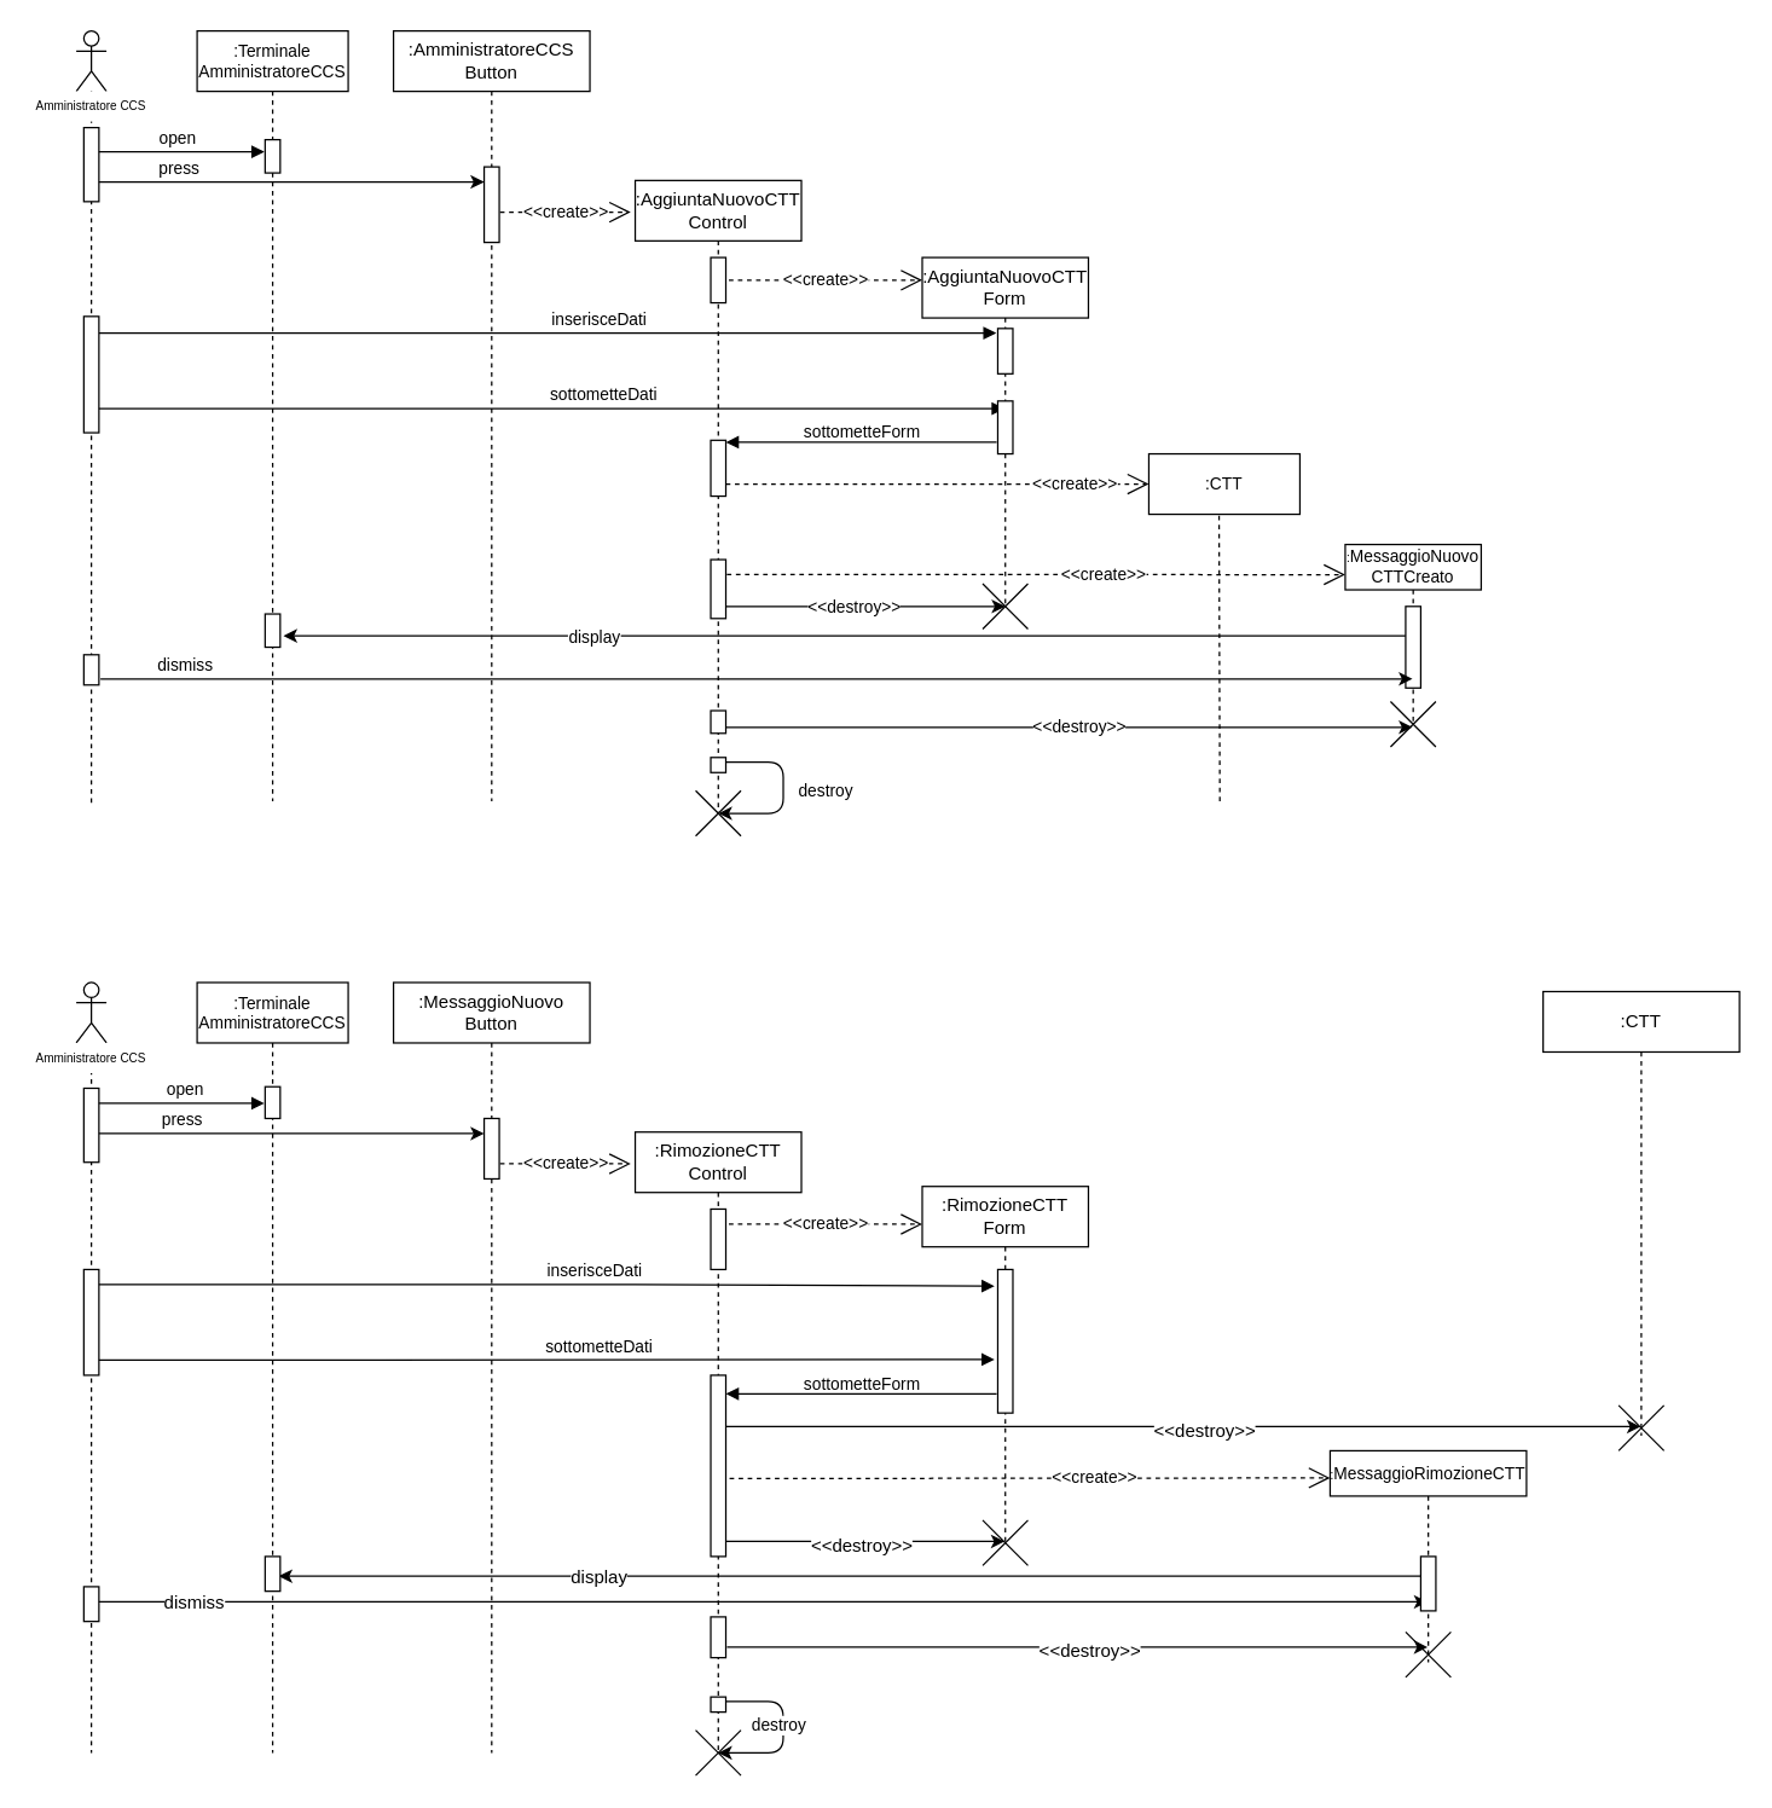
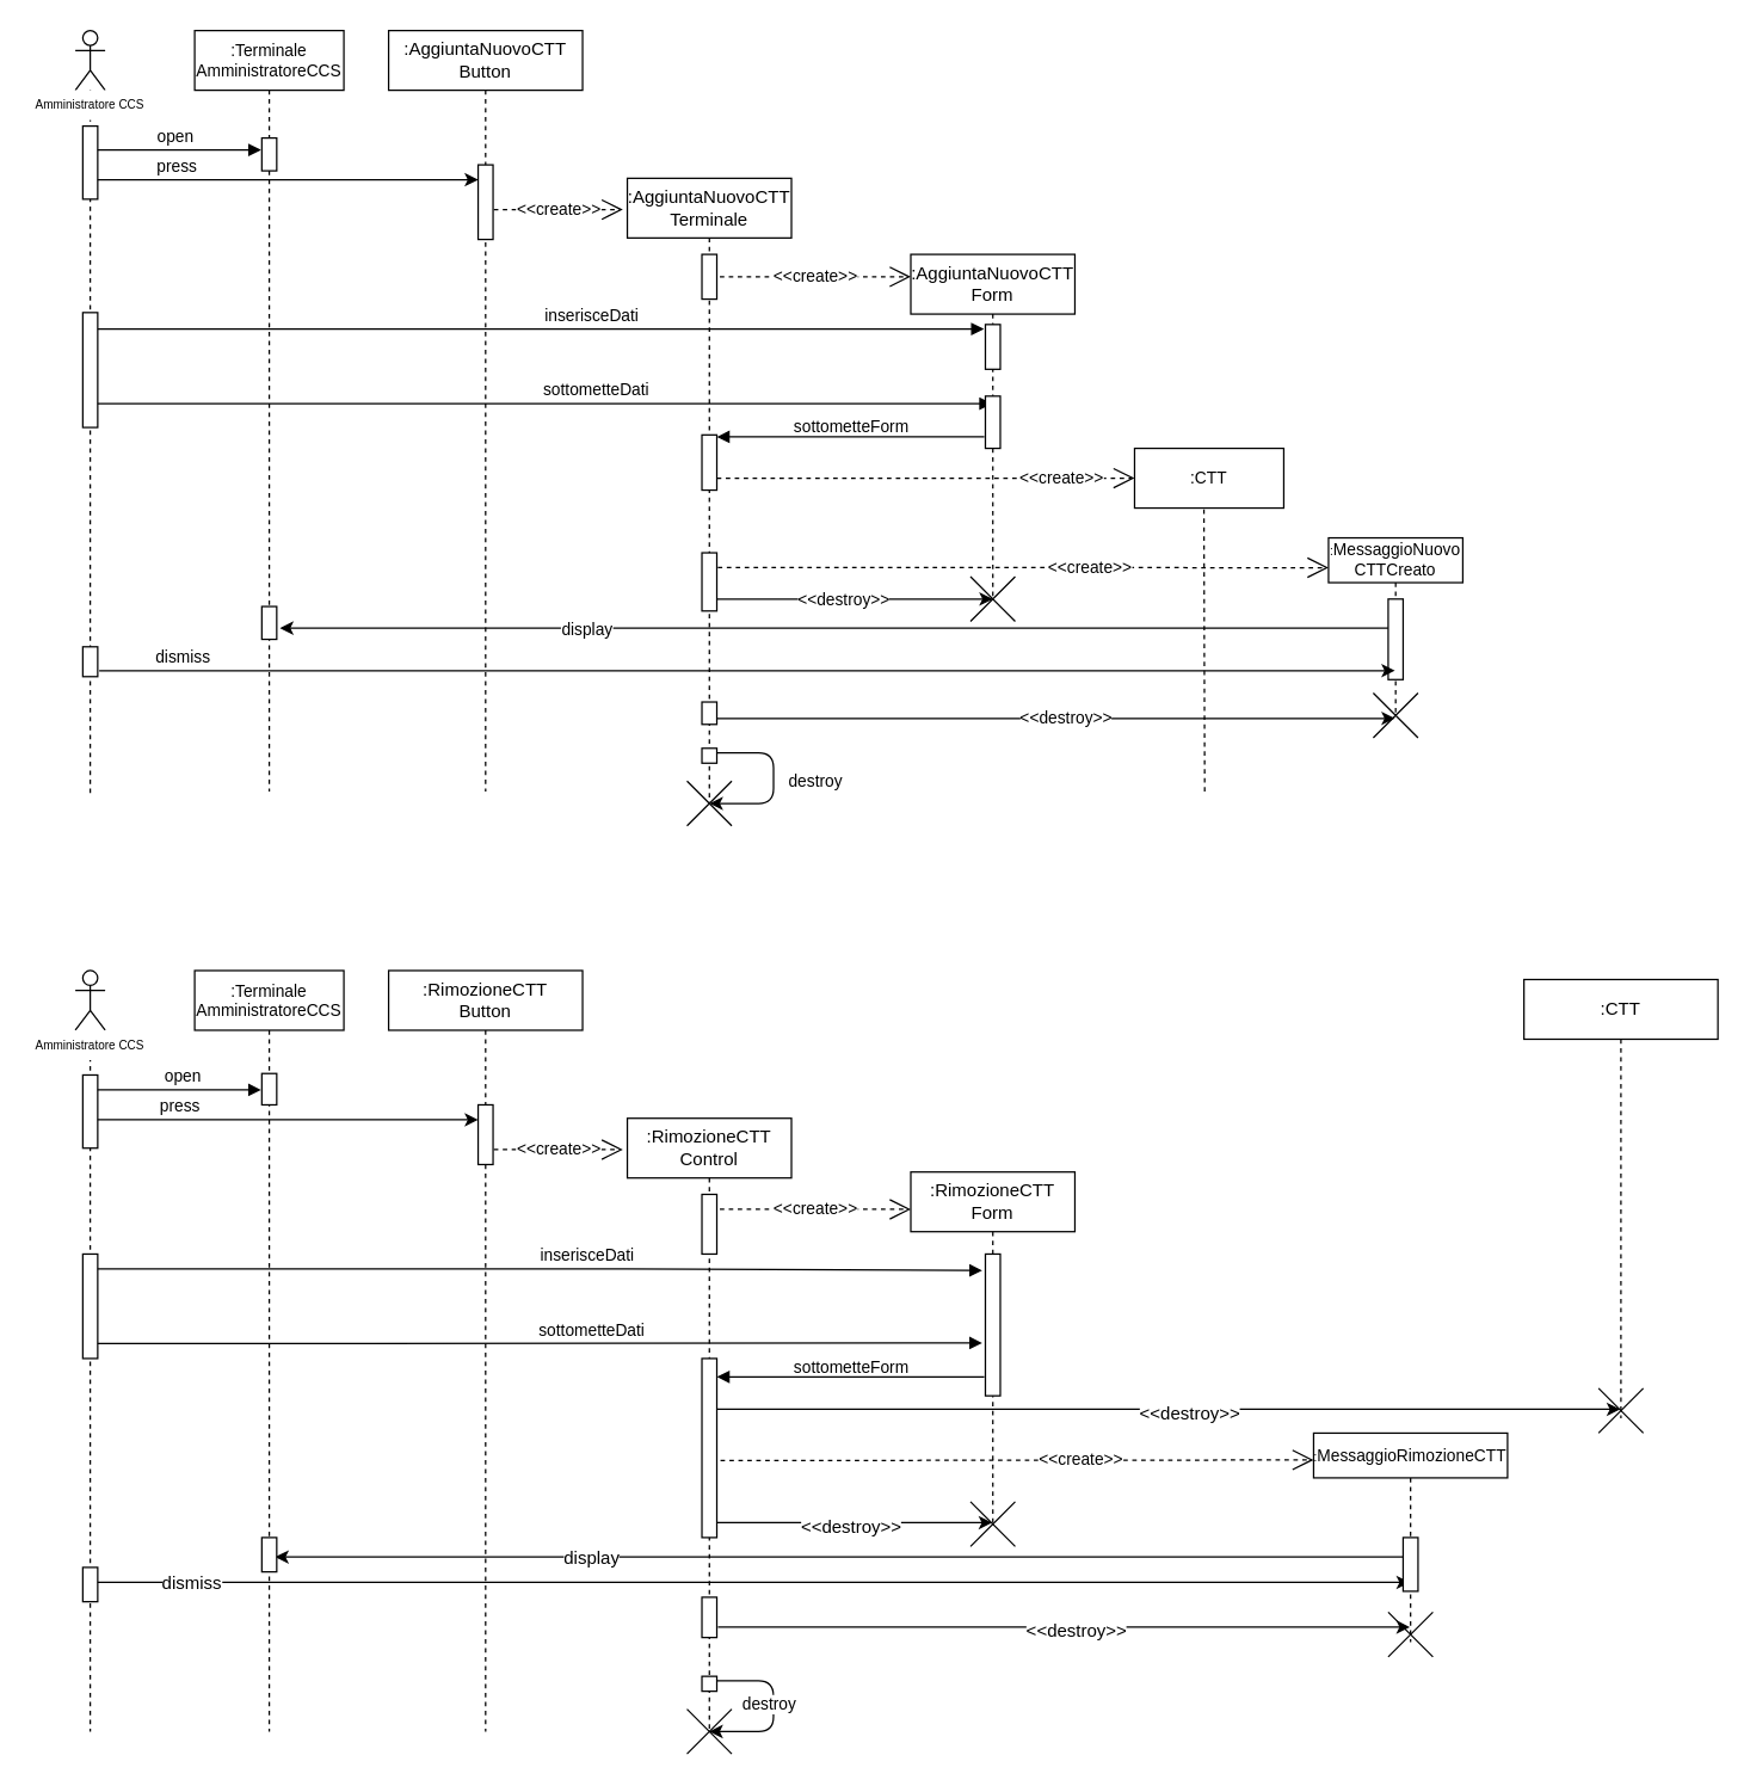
- <mxCell id="22" value="&lt;div&gt;:AmministratoreCCS&lt;/div&gt;&lt;div&gt;Button&lt;/div&gt;" style="shape=umlLifeline;perimeter=lifelinePerimeter;whiteSpace=wrap;html=1;container=1;collapsible=0;recursiveResize=0;outlineConnect=0;fillColor=#ffffff;" parent="1" vertex="1"><mxGeometry x="260" y="20" width="130" height="510" as="geometry" /></mxCell>
+ <mxCell id="22" value="&lt;div&gt;:AggiuntaNuovoCTT&lt;/div&gt;&lt;div&gt;Button&lt;/div&gt;" style="shape=umlLifeline;perimeter=lifelinePerimeter;whiteSpace=wrap;html=1;container=1;collapsible=0;recursiveResize=0;outlineConnect=0;fillColor=#ffffff;" parent="1" vertex="1"><mxGeometry x="260" y="20" width="130" height="510" as="geometry" /></mxCell>
- <mxCell id="24" value="&lt;div&gt;:AggiuntaNuovoCTT&lt;/div&gt;&lt;div&gt;Control&lt;br&gt;&lt;/div&gt;" style="shape=umlLifeline;perimeter=lifelinePerimeter;whiteSpace=wrap;html=1;container=1;collapsible=0;recursiveResize=0;outlineConnect=0;fillColor=#ffffff;size=40;" parent="1" vertex="1"><mxGeometry x="420" y="119" width="110" height="419" as="geometry" /></mxCell>
+ <mxCell id="24" value="&lt;div&gt;:AggiuntaNuovoCTT&lt;/div&gt;&lt;div&gt;Terminale&lt;br&gt;&lt;/div&gt;" style="shape=umlLifeline;perimeter=lifelinePerimeter;whiteSpace=wrap;html=1;container=1;collapsible=0;recursiveResize=0;outlineConnect=0;fillColor=#ffffff;size=40;" parent="1" vertex="1"><mxGeometry x="420" y="119" width="110" height="419" as="geometry" /></mxCell>
- <mxCell id="55" value="&lt;div&gt;:MessaggioNuovo&lt;/div&gt;&lt;div&gt;Button&lt;/div&gt;" style="shape=umlLifeline;perimeter=lifelinePerimeter;whiteSpace=wrap;html=1;container=1;collapsible=0;recursiveResize=0;outlineConnect=0;fillColor=#ffffff;" parent="1" vertex="1"><mxGeometry x="260" y="650" width="130" height="510" as="geometry" /></mxCell>
+ <mxCell id="55" value="&lt;div&gt;:RimozioneCTT&lt;/div&gt;&lt;div&gt;Button&lt;/div&gt;" style="shape=umlLifeline;perimeter=lifelinePerimeter;whiteSpace=wrap;html=1;container=1;collapsible=0;recursiveResize=0;outlineConnect=0;fillColor=#ffffff;" parent="1" vertex="1"><mxGeometry x="260" y="650" width="130" height="510" as="geometry" /></mxCell>
